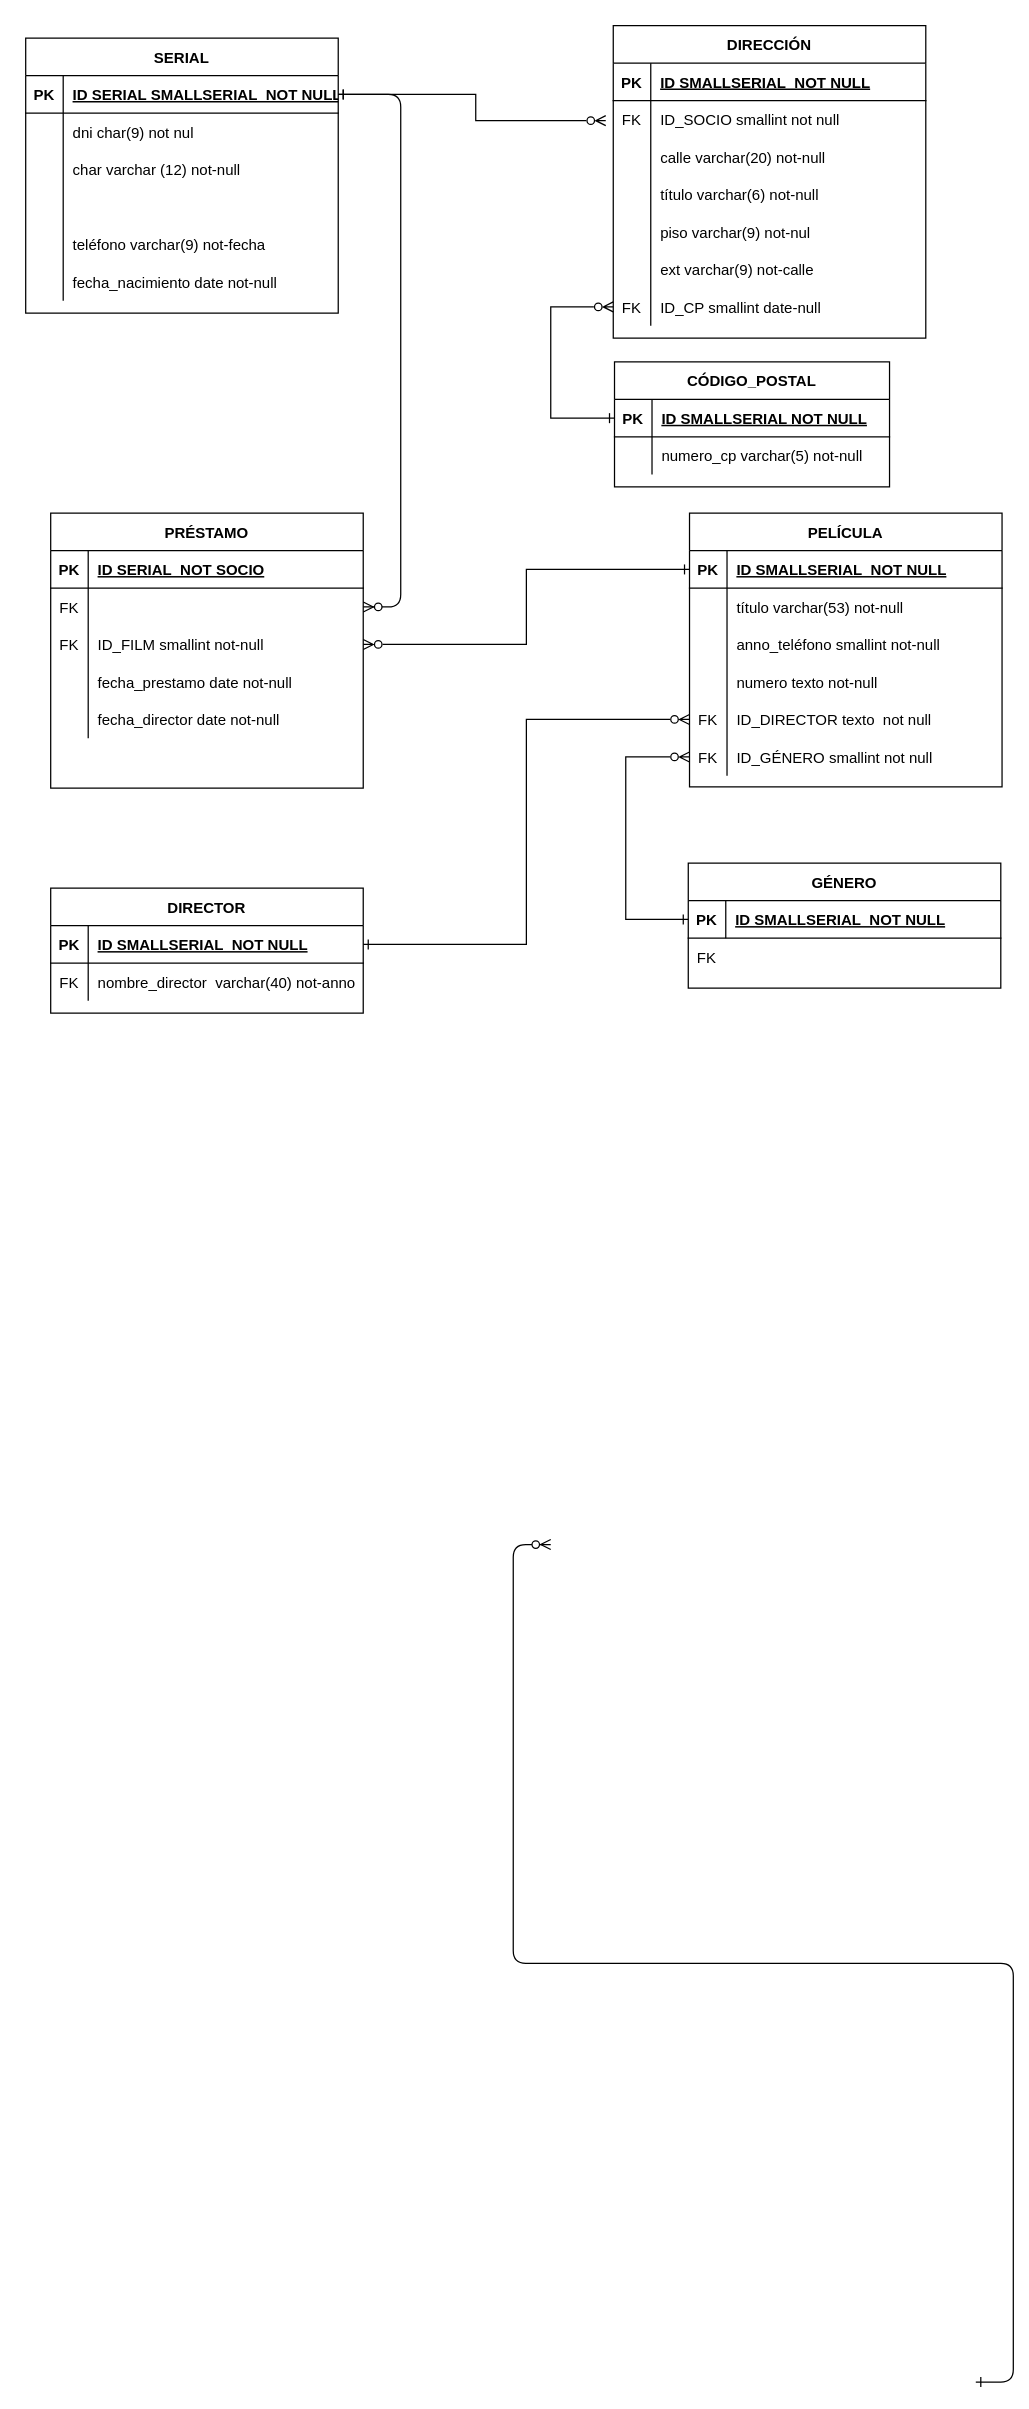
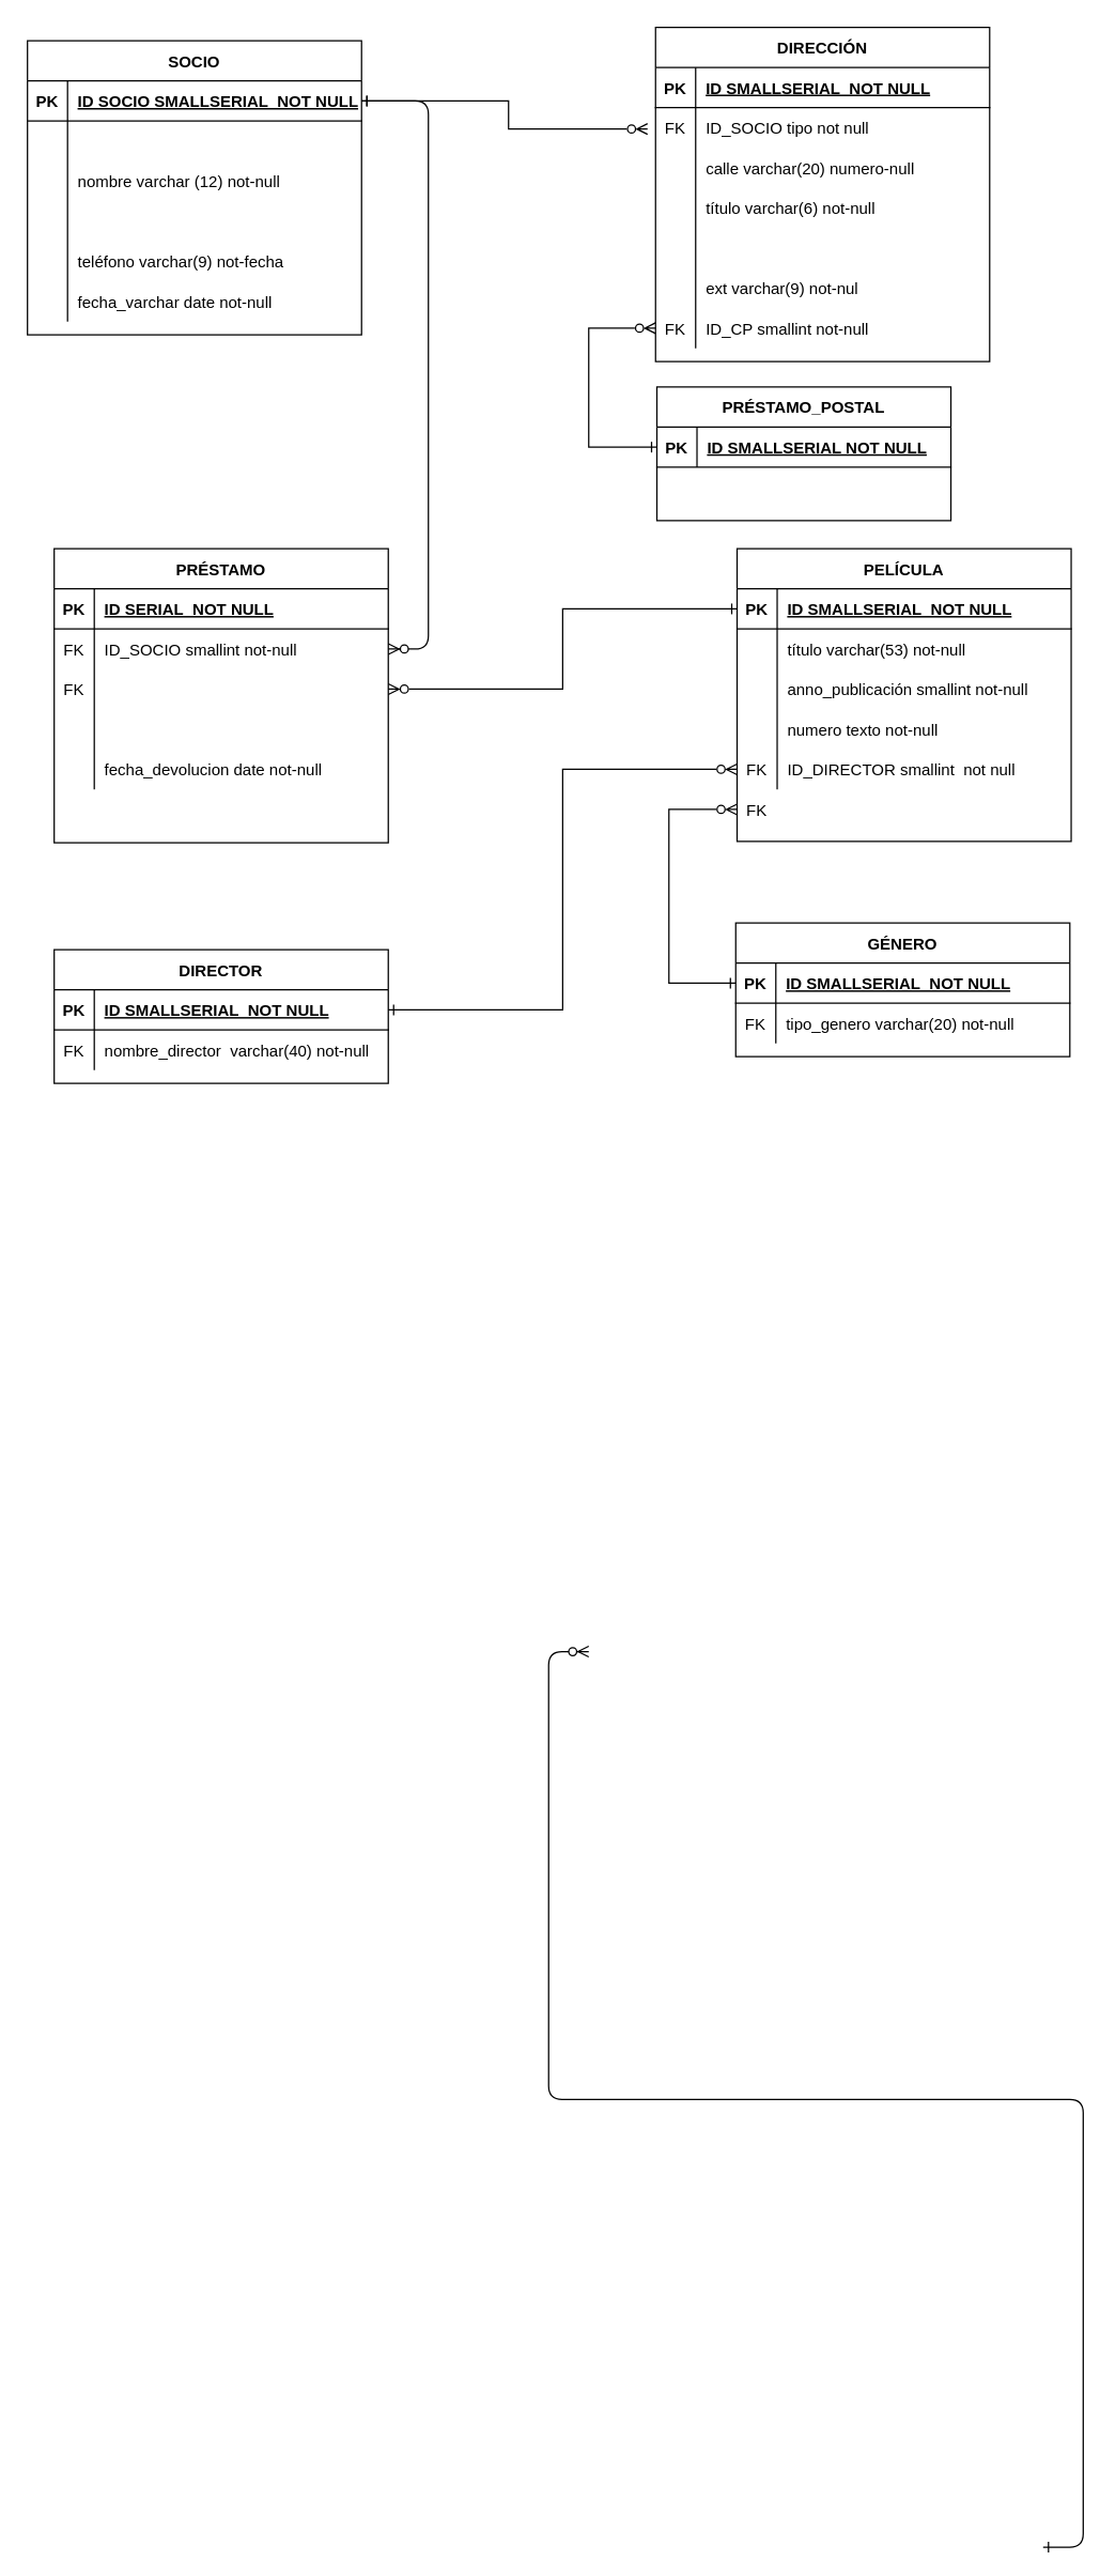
- <mxCell id="3" value="SERIAL" style="shape=table;startSize=30;container=1;collapsible=1;childLayout=tableLayout;fixedRows=1;rowLines=0;fontStyle=1;align=center;resizeLast=1;" parent="1" vertex="1"><mxGeometry x="20" y="30" width="250" height="220" as="geometry" /></mxCell>
+ <mxCell id="3" value="SOCIO" style="shape=table;startSize=30;container=1;collapsible=1;childLayout=tableLayout;fixedRows=1;rowLines=0;fontStyle=1;align=center;resizeLast=1;" parent="1" vertex="1"><mxGeometry x="20" y="30" width="250" height="220" as="geometry" /></mxCell>
- <mxCell id="6" value="ID SERIAL SMALLSERIAL  NOT NULL " style="shape=partialRectangle;overflow=hidden;connectable=0;fillColor=none;top=0;left=0;bottom=0;right=0;align=left;spacingLeft=6;fontStyle=5;" parent="4" vertex="1"><mxGeometry x="30" width="220" height="30" as="geometry"><mxRectangle width="220" height="30" as="alternateBounds" /></mxGeometry></mxCell>
+ <mxCell id="6" value="ID SOCIO SMALLSERIAL  NOT NULL " style="shape=partialRectangle;overflow=hidden;connectable=0;fillColor=none;top=0;left=0;bottom=0;right=0;align=left;spacingLeft=6;fontStyle=5;" parent="4" vertex="1"><mxGeometry x="30" width="220" height="30" as="geometry"><mxRectangle width="220" height="30" as="alternateBounds" /></mxGeometry></mxCell>
- <mxCell id="27" value="ID_SOCIO smallint not null" style="shape=partialRectangle;overflow=hidden;connectable=0;fillColor=none;top=0;left=0;bottom=0;right=0;align=left;spacingLeft=6;" parent="25" vertex="1"><mxGeometry x="30" width="220" height="30" as="geometry"><mxRectangle width="220" height="30" as="alternateBounds" /></mxGeometry></mxCell>
+ <mxCell id="27" value="ID_SOCIO tipo not null" style="shape=partialRectangle;overflow=hidden;connectable=0;fillColor=none;top=0;left=0;bottom=0;right=0;align=left;spacingLeft=6;" parent="25" vertex="1"><mxGeometry x="30" width="220" height="30" as="geometry"><mxRectangle width="220" height="30" as="alternateBounds" /></mxGeometry></mxCell>
- <mxCell id="9" value="dni char(9) not nul" style="shape=partialRectangle;overflow=hidden;connectable=0;fillColor=none;top=0;left=0;bottom=0;right=0;align=left;spacingLeft=6;" parent="7" vertex="1"><mxGeometry x="30" width="220" height="30" as="geometry"><mxRectangle width="220" height="30" as="alternateBounds" /></mxGeometry></mxCell>
- <mxCell id="30" value="calle varchar(20) not-null" style="shape=partialRectangle;overflow=hidden;connectable=0;fillColor=none;top=0;left=0;bottom=0;right=0;align=left;spacingLeft=6;" parent="28" vertex="1"><mxGeometry x="30" width="220" height="30" as="geometry"><mxRectangle width="220" height="30" as="alternateBounds" /></mxGeometry></mxCell>
+ <mxCell id="30" value="calle varchar(20) numero-null" style="shape=partialRectangle;overflow=hidden;connectable=0;fillColor=none;top=0;left=0;bottom=0;right=0;align=left;spacingLeft=6;" parent="28" vertex="1"><mxGeometry x="30" width="220" height="30" as="geometry"><mxRectangle width="220" height="30" as="alternateBounds" /></mxGeometry></mxCell>
- <mxCell id="12" value="char varchar (12) not-null" style="shape=partialRectangle;overflow=hidden;connectable=0;fillColor=none;top=0;left=0;bottom=0;right=0;align=left;spacingLeft=6;" parent="10" vertex="1"><mxGeometry x="30" width="220" height="30" as="geometry"><mxRectangle width="220" height="30" as="alternateBounds" /></mxGeometry></mxCell>
+ <mxCell id="12" value="nombre varchar (12) not-null" style="shape=partialRectangle;overflow=hidden;connectable=0;fillColor=none;top=0;left=0;bottom=0;right=0;align=left;spacingLeft=6;" parent="10" vertex="1"><mxGeometry x="30" width="220" height="30" as="geometry"><mxRectangle width="220" height="30" as="alternateBounds" /></mxGeometry></mxCell>
- <mxCell id="36" value="piso varchar(9) not-nul" style="shape=partialRectangle;overflow=hidden;connectable=0;fillColor=none;top=0;left=0;bottom=0;right=0;align=left;spacingLeft=6;" parent="34" vertex="1"><mxGeometry x="30" width="220" height="30" as="geometry"><mxRectangle width="220" height="30" as="alternateBounds" /></mxGeometry></mxCell>
- <mxCell id="39" value="ext varchar(9) not-calle" style="shape=partialRectangle;overflow=hidden;connectable=0;fillColor=none;top=0;left=0;bottom=0;right=0;align=left;spacingLeft=6;" vertex="1" parent="37"><mxGeometry x="30" width="220" height="30" as="geometry"><mxRectangle width="220" height="30" as="alternateBounds" /></mxGeometry></mxCell>
+ <mxCell id="39" value="ext varchar(9) not-nul" style="shape=partialRectangle;overflow=hidden;connectable=0;fillColor=none;top=0;left=0;bottom=0;right=0;align=left;spacingLeft=6;" vertex="1" parent="37"><mxGeometry x="30" width="220" height="30" as="geometry"><mxRectangle width="220" height="30" as="alternateBounds" /></mxGeometry></mxCell>
- <mxCell id="20" value="fecha_nacimiento date not-null" style="shape=partialRectangle;overflow=hidden;connectable=0;fillColor=none;top=0;left=0;bottom=0;right=0;align=left;spacingLeft=6;" parent="18" vertex="1"><mxGeometry x="30" width="220" height="30" as="geometry"><mxRectangle width="220" height="30" as="alternateBounds" /></mxGeometry></mxCell>
+ <mxCell id="20" value="fecha_varchar date not-null" style="shape=partialRectangle;overflow=hidden;connectable=0;fillColor=none;top=0;left=0;bottom=0;right=0;align=left;spacingLeft=6;" parent="18" vertex="1"><mxGeometry x="30" width="220" height="30" as="geometry"><mxRectangle width="220" height="30" as="alternateBounds" /></mxGeometry></mxCell>
- <mxCell id="42" value="ID_CP smallint date-null" style="shape=partialRectangle;overflow=hidden;connectable=0;fillColor=none;top=0;left=0;bottom=0;right=0;align=left;spacingLeft=6;" parent="40" vertex="1"><mxGeometry x="30" width="220" height="30" as="geometry"><mxRectangle width="220" height="30" as="alternateBounds" /></mxGeometry></mxCell>
+ <mxCell id="42" value="ID_CP smallint not-null" style="shape=partialRectangle;overflow=hidden;connectable=0;fillColor=none;top=0;left=0;bottom=0;right=0;align=left;spacingLeft=6;" parent="40" vertex="1"><mxGeometry x="30" width="220" height="30" as="geometry"><mxRectangle width="220" height="30" as="alternateBounds" /></mxGeometry></mxCell>
- <mxCell id="97" value="CÓDIGO_POSTAL" style="shape=table;startSize=30;container=1;collapsible=1;childLayout=tableLayout;fixedRows=1;rowLines=0;fontStyle=1;align=center;resizeLast=1;" parent="1" vertex="1"><mxGeometry x="491" y="289" width="220" height="100" as="geometry" /></mxCell>
+ <mxCell id="97" value="PRÉSTAMO_POSTAL" style="shape=table;startSize=30;container=1;collapsible=1;childLayout=tableLayout;fixedRows=1;rowLines=0;fontStyle=1;align=center;resizeLast=1;" parent="1" vertex="1"><mxGeometry x="491" y="289" width="220" height="100" as="geometry" /></mxCell>
- <mxCell id="103" value="numero_cp varchar(5) not-null" style="shape=partialRectangle;overflow=hidden;connectable=0;fillColor=none;top=0;left=0;bottom=0;right=0;align=left;spacingLeft=6;" parent="101" vertex="1"><mxGeometry x="30" width="190" height="30" as="geometry"><mxRectangle width="190" height="30" as="alternateBounds" /></mxGeometry></mxCell>
- <mxCell id="65" value="ID SERIAL  NOT SOCIO " style="shape=partialRectangle;overflow=hidden;connectable=0;fillColor=none;top=0;left=0;bottom=0;right=0;align=left;spacingLeft=6;fontStyle=5;" parent="63" vertex="1"><mxGeometry x="30" width="220" height="30" as="geometry"><mxRectangle width="220" height="30" as="alternateBounds" /></mxGeometry></mxCell>
+ <mxCell id="65" value="ID SERIAL  NOT NULL " style="shape=partialRectangle;overflow=hidden;connectable=0;fillColor=none;top=0;left=0;bottom=0;right=0;align=left;spacingLeft=6;fontStyle=5;" parent="63" vertex="1"><mxGeometry x="30" width="220" height="30" as="geometry"><mxRectangle width="220" height="30" as="alternateBounds" /></mxGeometry></mxCell>
+ <mxCell id="68" value="ID_SOCIO smallint not-null" style="shape=partialRectangle;overflow=hidden;connectable=0;fillColor=none;top=0;left=0;bottom=0;right=0;align=left;spacingLeft=6;" parent="66" vertex="1"><mxGeometry x="30" width="220" height="30" as="geometry"><mxRectangle width="220" height="30" as="alternateBounds" /></mxGeometry></mxCell>
- <mxCell id="71" value="ID_FILM smallint not-null" style="shape=partialRectangle;overflow=hidden;connectable=0;fillColor=none;top=0;left=0;bottom=0;right=0;align=left;spacingLeft=6;" parent="69" vertex="1"><mxGeometry x="30" width="220" height="30" as="geometry"><mxRectangle width="220" height="30" as="alternateBounds" /></mxGeometry></mxCell>
- <mxCell id="52" value="anno_teléfono smallint not-null" style="shape=partialRectangle;overflow=hidden;connectable=0;fillColor=none;top=0;left=0;bottom=0;right=0;align=left;spacingLeft=6;" parent="50" vertex="1"><mxGeometry x="30" width="220" height="30" as="geometry"><mxRectangle width="220" height="30" as="alternateBounds" /></mxGeometry></mxCell>
+ <mxCell id="52" value="anno_publicación smallint not-null" style="shape=partialRectangle;overflow=hidden;connectable=0;fillColor=none;top=0;left=0;bottom=0;right=0;align=left;spacingLeft=6;" parent="50" vertex="1"><mxGeometry x="30" width="220" height="30" as="geometry"><mxRectangle width="220" height="30" as="alternateBounds" /></mxGeometry></mxCell>
- <mxCell id="74" value="fecha_prestamo date not-null" style="shape=partialRectangle;overflow=hidden;connectable=0;fillColor=none;top=0;left=0;bottom=0;right=0;align=left;spacingLeft=6;" parent="72" vertex="1"><mxGeometry x="30" width="220" height="30" as="geometry"><mxRectangle width="220" height="30" as="alternateBounds" /></mxGeometry></mxCell>
- <mxCell id="77" value="fecha_director date not-null" style="shape=partialRectangle;overflow=hidden;connectable=0;fillColor=none;top=0;left=0;bottom=0;right=0;align=left;spacingLeft=6;" parent="75" vertex="1"><mxGeometry x="30" width="220" height="30" as="geometry"><mxRectangle width="220" height="30" as="alternateBounds" /></mxGeometry></mxCell>
+ <mxCell id="77" value="fecha_devolucion date not-null" style="shape=partialRectangle;overflow=hidden;connectable=0;fillColor=none;top=0;left=0;bottom=0;right=0;align=left;spacingLeft=6;" parent="75" vertex="1"><mxGeometry x="30" width="220" height="30" as="geometry"><mxRectangle width="220" height="30" as="alternateBounds" /></mxGeometry></mxCell>
- <mxCell id="58" value="ID_DIRECTOR texto  not null" style="shape=partialRectangle;overflow=hidden;connectable=0;fillColor=none;top=0;left=0;bottom=0;right=0;align=left;spacingLeft=6;" parent="56" vertex="1"><mxGeometry x="30" width="220" height="30" as="geometry"><mxRectangle width="220" height="30" as="alternateBounds" /></mxGeometry></mxCell>
+ <mxCell id="58" value="ID_DIRECTOR smallint  not null" style="shape=partialRectangle;overflow=hidden;connectable=0;fillColor=none;top=0;left=0;bottom=0;right=0;align=left;spacingLeft=6;" parent="56" vertex="1"><mxGeometry x="30" width="220" height="30" as="geometry"><mxRectangle width="220" height="30" as="alternateBounds" /></mxGeometry></mxCell>
- <mxCell id="61" value="ID_GÉNERO smallint not null" style="shape=partialRectangle;overflow=hidden;connectable=0;fillColor=none;top=0;left=0;bottom=0;right=0;align=left;spacingLeft=6;" parent="59" vertex="1"><mxGeometry x="30" width="220" height="30" as="geometry"><mxRectangle width="220" height="30" as="alternateBounds" /></mxGeometry></mxCell>
+ <mxCell id="84" value="tipo_genero varchar(20) not-null" style="shape=partialRectangle;overflow=hidden;connectable=0;fillColor=none;top=0;left=0;bottom=0;right=0;align=left;spacingLeft=6;" parent="82" vertex="1"><mxGeometry x="30" width="220" height="30" as="geometry"><mxRectangle width="220" height="30" as="alternateBounds" /></mxGeometry></mxCell>
- <mxCell id="91" value="nombre_director  varchar(40) not-anno" style="shape=partialRectangle;overflow=hidden;connectable=0;fillColor=none;top=0;left=0;bottom=0;right=0;align=left;spacingLeft=6;" parent="89" vertex="1"><mxGeometry x="30" width="220" height="30" as="geometry"><mxRectangle width="220" height="30" as="alternateBounds" /></mxGeometry></mxCell>
+ <mxCell id="91" value="nombre_director  varchar(40) not-null" style="shape=partialRectangle;overflow=hidden;connectable=0;fillColor=none;top=0;left=0;bottom=0;right=0;align=left;spacingLeft=6;" parent="89" vertex="1"><mxGeometry x="30" width="220" height="30" as="geometry"><mxRectangle width="220" height="30" as="alternateBounds" /></mxGeometry></mxCell>
